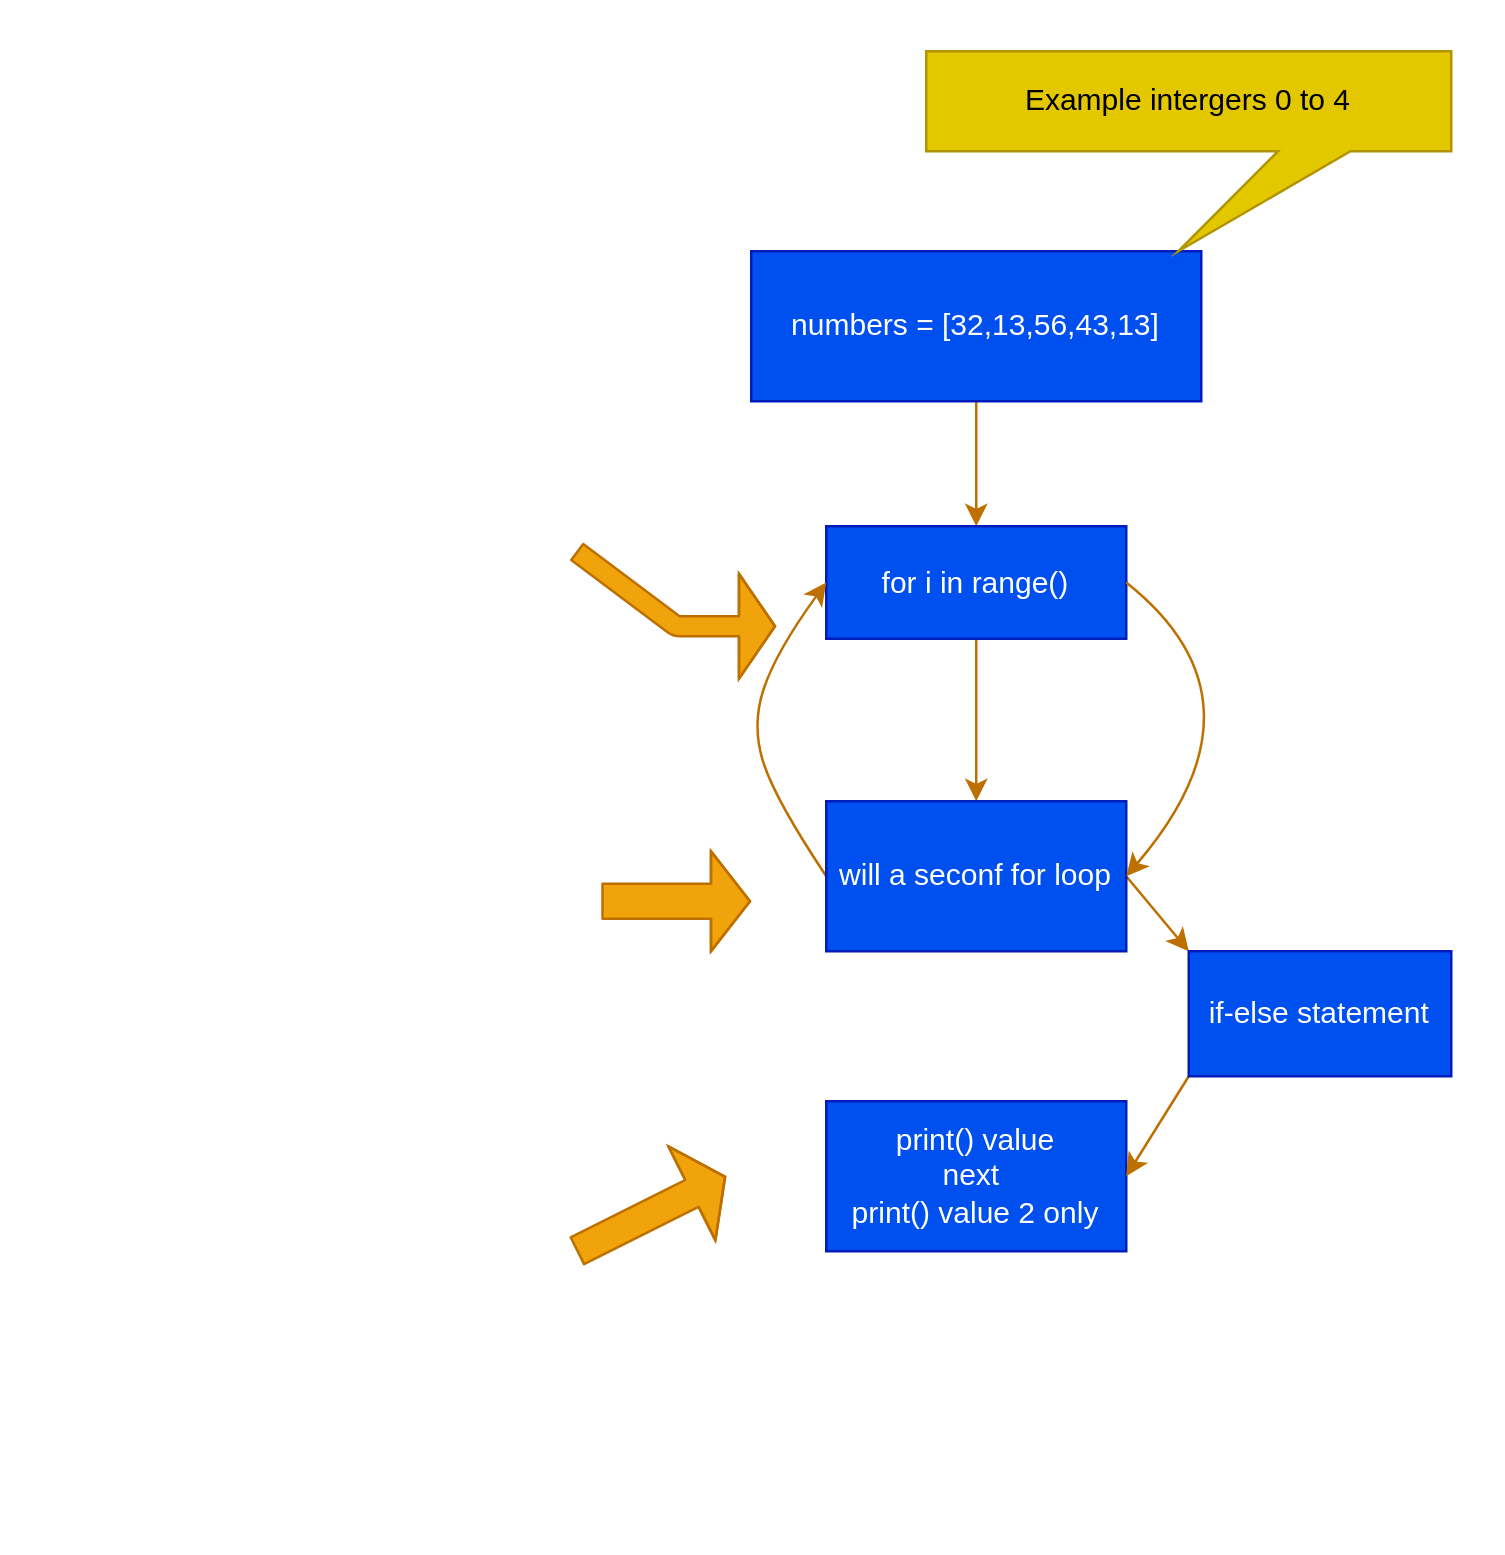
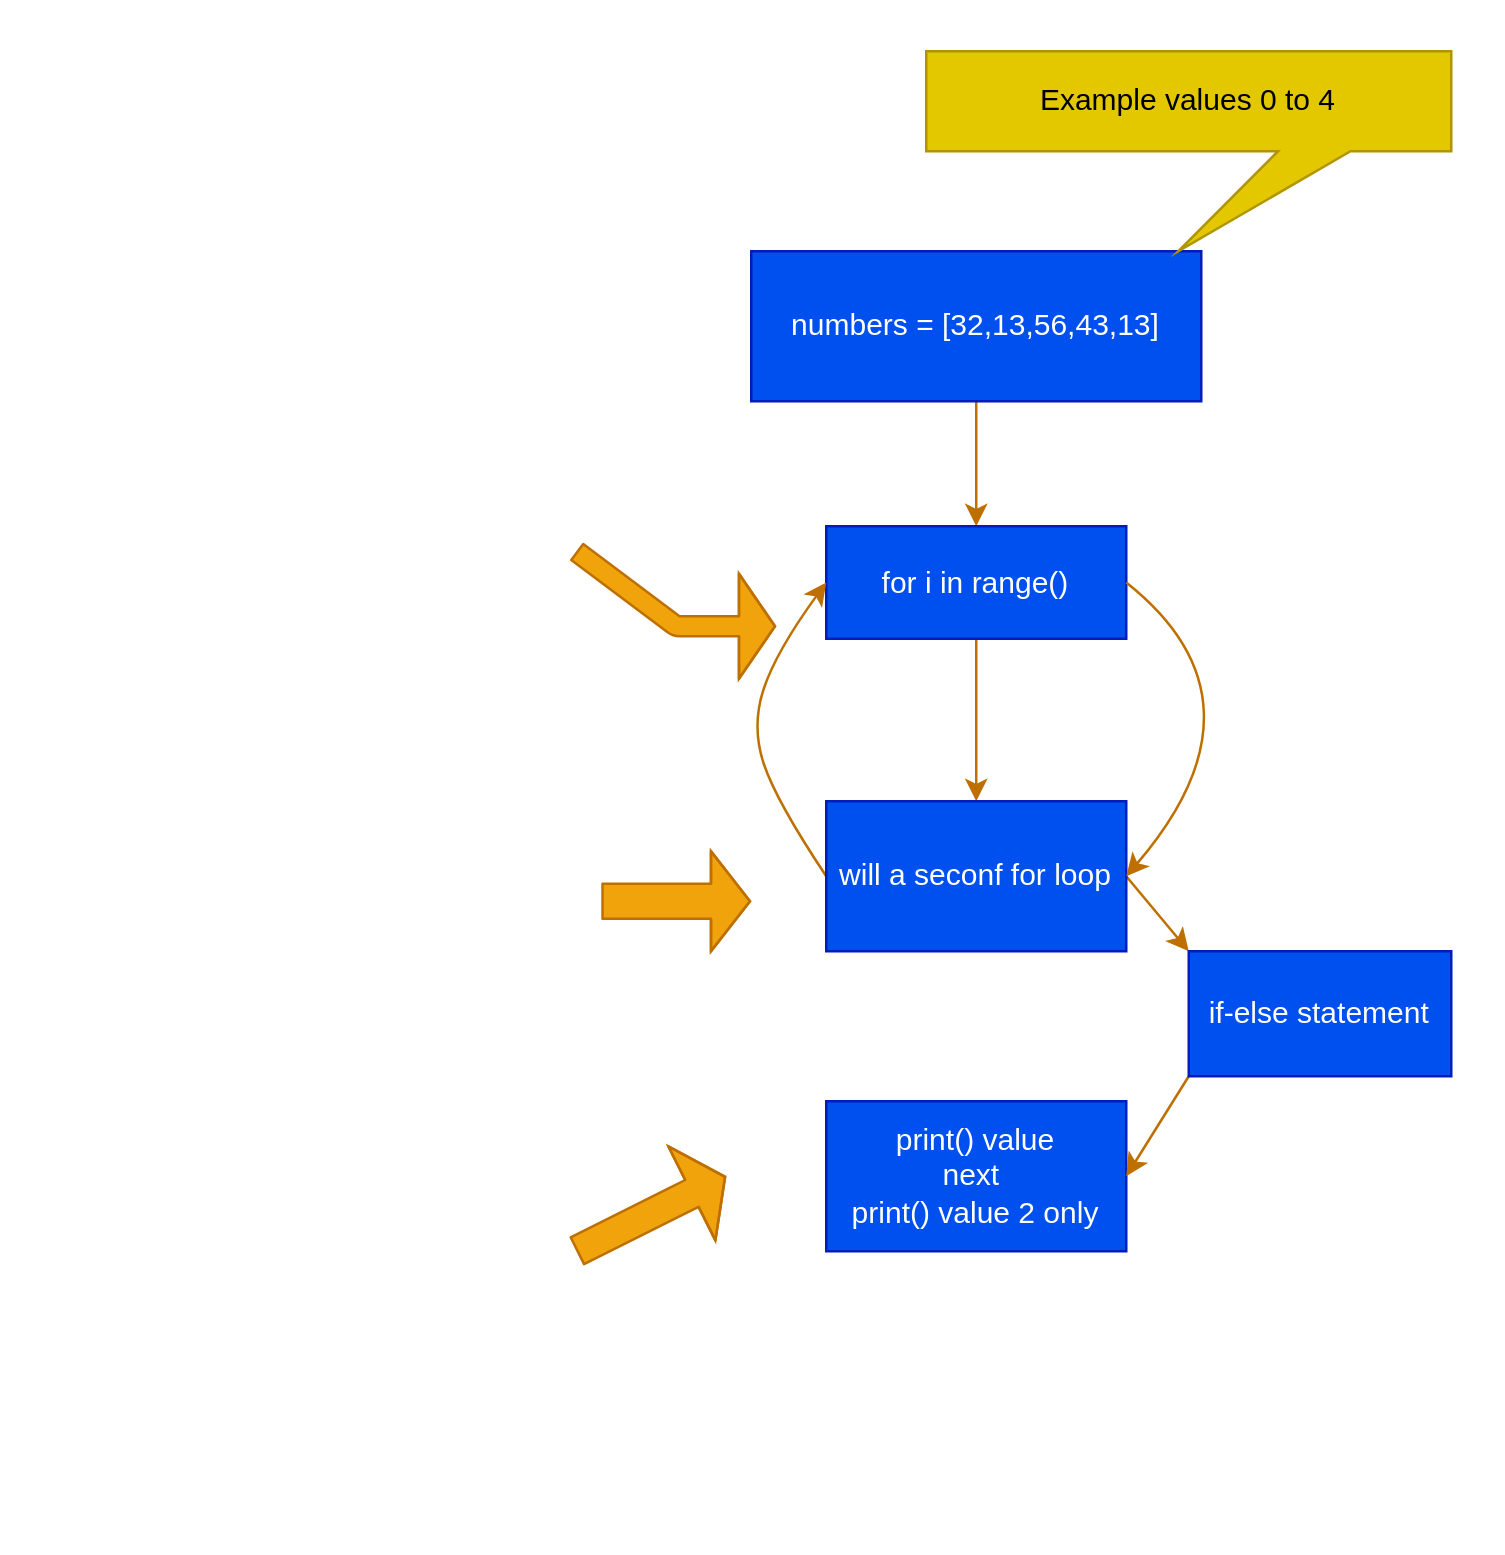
- <mxCell id="4" value="&lt;div style=&quot;font-family: Consolas, &amp;quot;Courier New&amp;quot;, monospace; font-size: 14px; line-height: 19px;&quot;&gt;&lt;div style=&quot;line-height: 19px;&quot;&gt;&lt;span style=&quot;font-family: Helvetica; font-size: 12px;&quot;&gt;Example intergers 0 to 4&lt;/span&gt;&lt;br&gt;&lt;/div&gt;&lt;/div&gt;" style="shape=callout;whiteSpace=wrap;html=1;perimeter=calloutPerimeter;fontColor=#000000;fillColor=#e3c800;strokeColor=#B09500;position2=0.48;size=40;position=0.67;base=29;" parent="1" vertex="1"><mxGeometry x="370" width="210" height="80" as="geometry" y="20" /></mxCell>
+ <mxCell id="4" value="&lt;div style=&quot;font-family: Consolas, &amp;quot;Courier New&amp;quot;, monospace; font-size: 14px; line-height: 19px;&quot;&gt;&lt;div style=&quot;line-height: 19px;&quot;&gt;&lt;span style=&quot;font-family: Helvetica; font-size: 12px;&quot;&gt;Example values 0 to 4&lt;/span&gt;&lt;br&gt;&lt;/div&gt;&lt;/div&gt;" style="shape=callout;whiteSpace=wrap;html=1;perimeter=calloutPerimeter;fontColor=#000000;fillColor=#e3c800;strokeColor=#B09500;position2=0.48;size=40;position=0.67;base=29;" parent="1" vertex="1"><mxGeometry x="370" width="210" height="80" as="geometry" y="20" /></mxCell>
